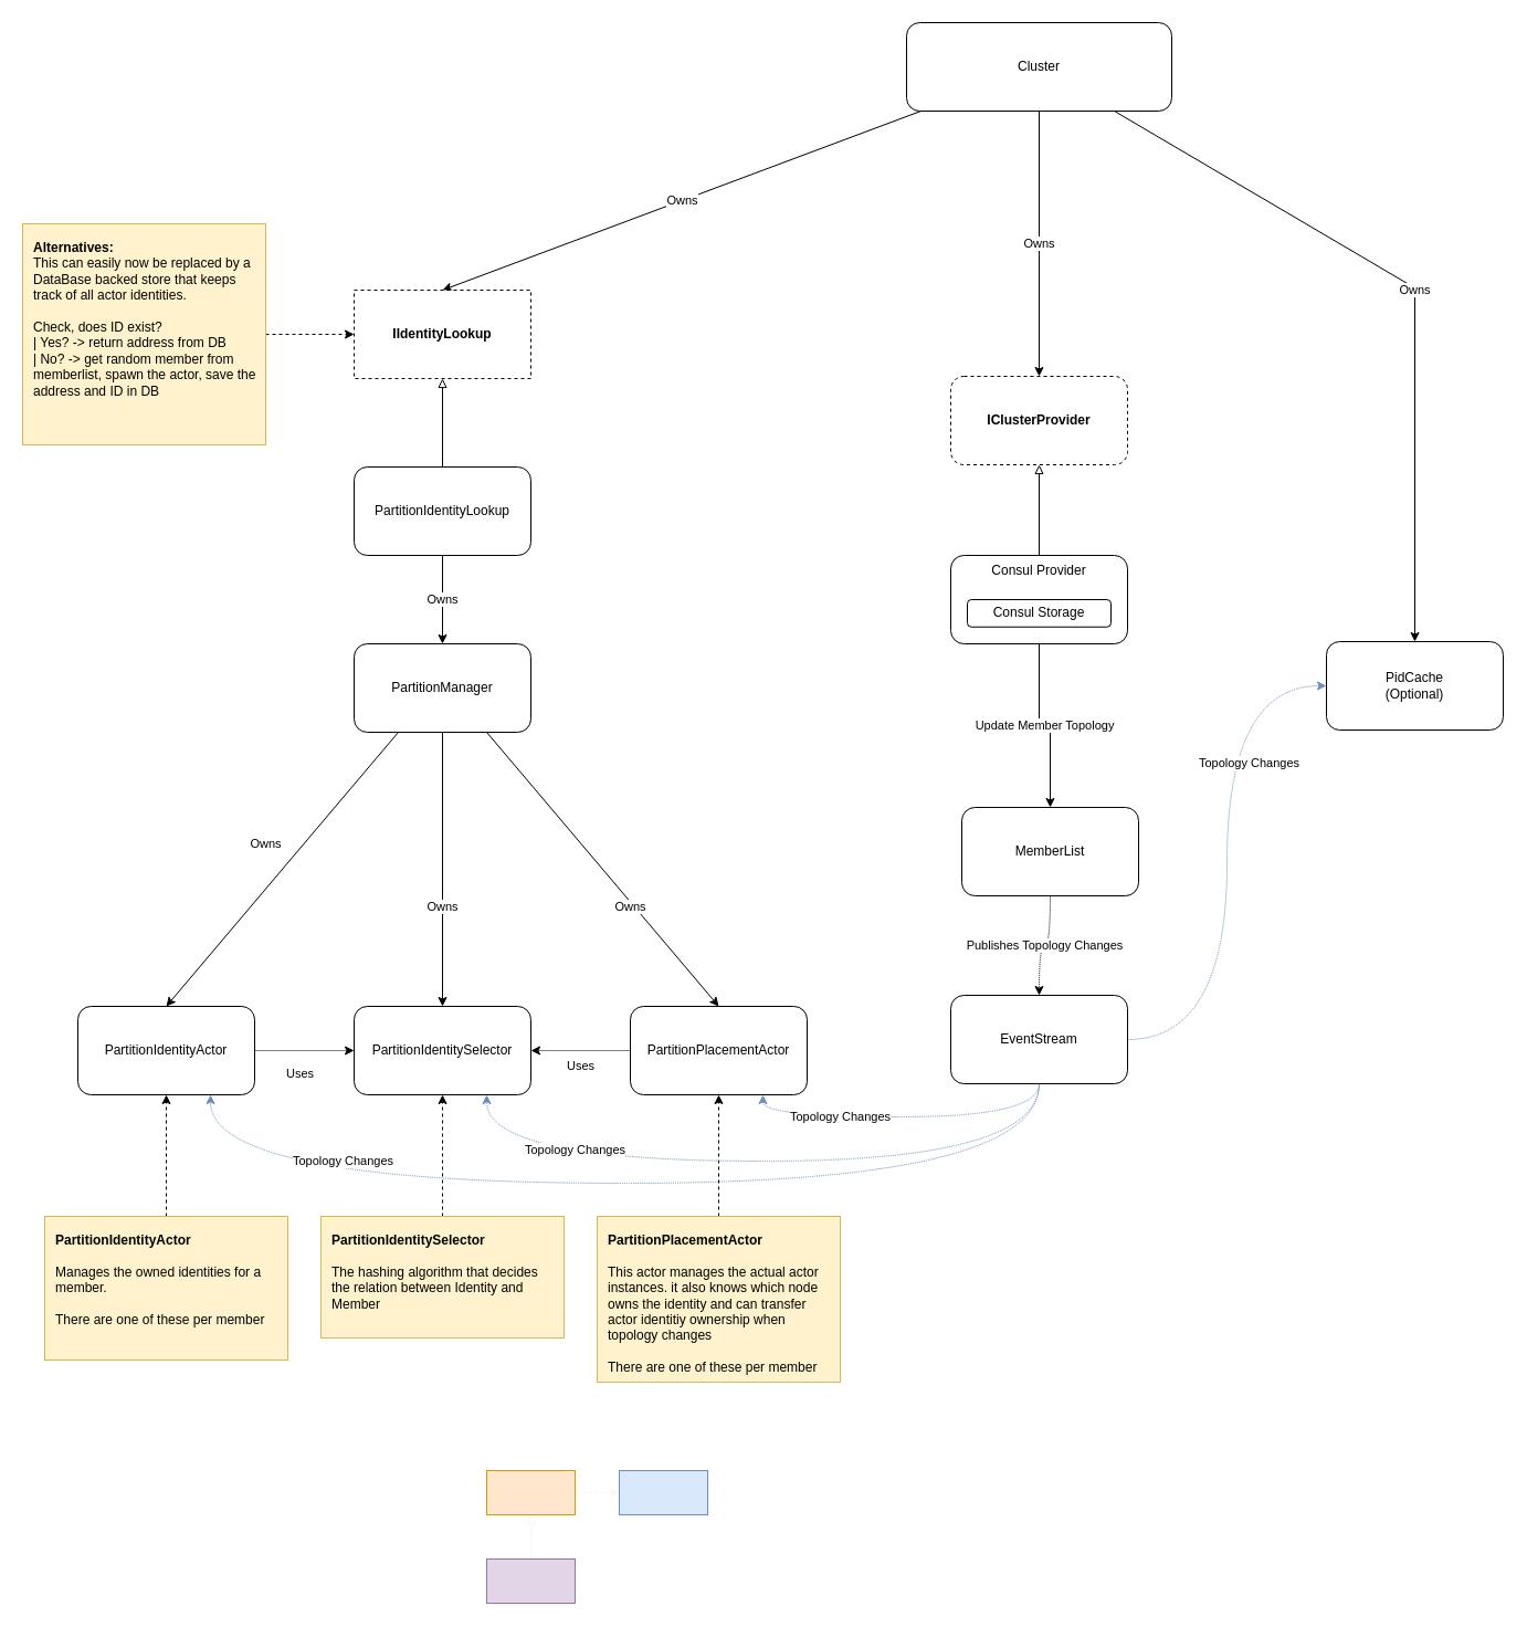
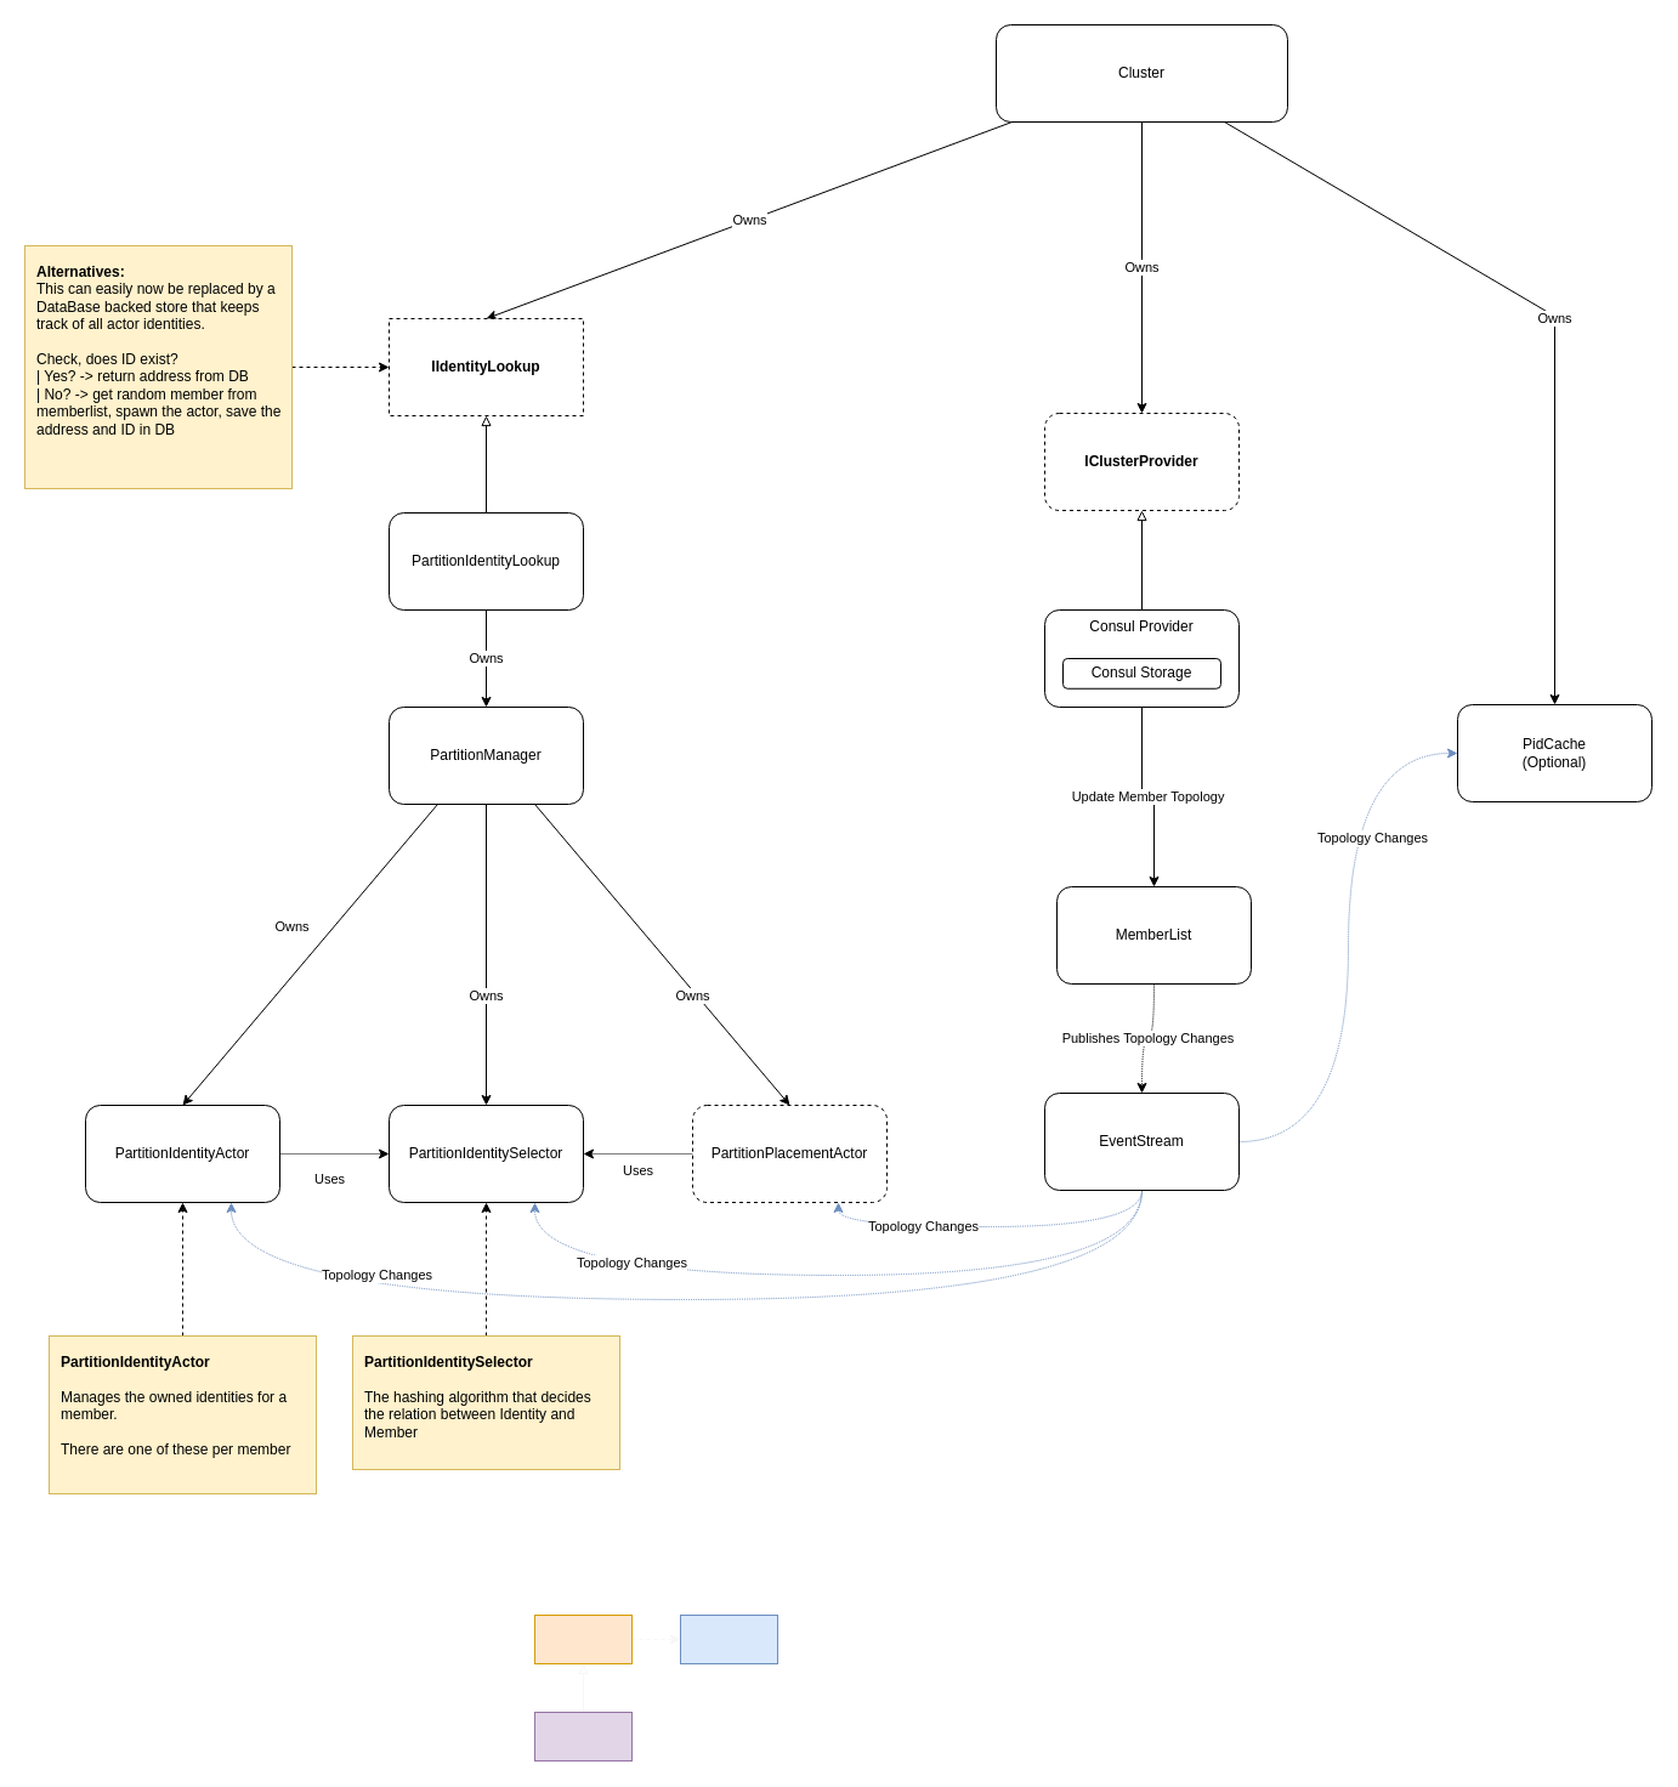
- <mxCell id="36" value="PartitionPlacementActor" style="rounded=1;whiteSpace=wrap;html=1;" vertex="1" parent="1"><mxGeometry x="570" y="910" width="160" height="80" as="geometry" /></mxCell>
+ <mxCell id="36" value="PartitionPlacementActor" style="rounded=1;whiteSpace=wrap;html=1;dashed=1;" vertex="1" parent="1"><mxGeometry x="570" y="910" width="160" height="80" as="geometry" /></mxCell>
- <mxCell id="37" style="edgeStyle=none;rounded=0;orthogonalLoop=1;jettySize=auto;html=1;exitX=0.5;exitY=0;exitDx=0;exitDy=0;entryX=0.5;entryY=1;entryDx=0;entryDy=0;dashed=1;" edge="1" parent="1" source="38" target="36"><mxGeometry relative="1" as="geometry" /></mxCell>
- <mxCell id="38" value="&lt;b&gt;PartitionPlacementActor&lt;br&gt;&lt;/b&gt;&lt;br&gt;This actor manages the actual actor instances. it also knows which node owns the identity and can transfer actor identitiy ownership when topology changes&lt;br&gt;&lt;br&gt;There are one of these per member" style="rounded=0;whiteSpace=wrap;html=1;fillColor=#fff2cc;strokeColor=#d6b656;align=left;spacing=10;verticalAlign=top;" vertex="1" parent="1"><mxGeometry x="540" y="1100" width="220" height="150" as="geometry" /></mxCell>
